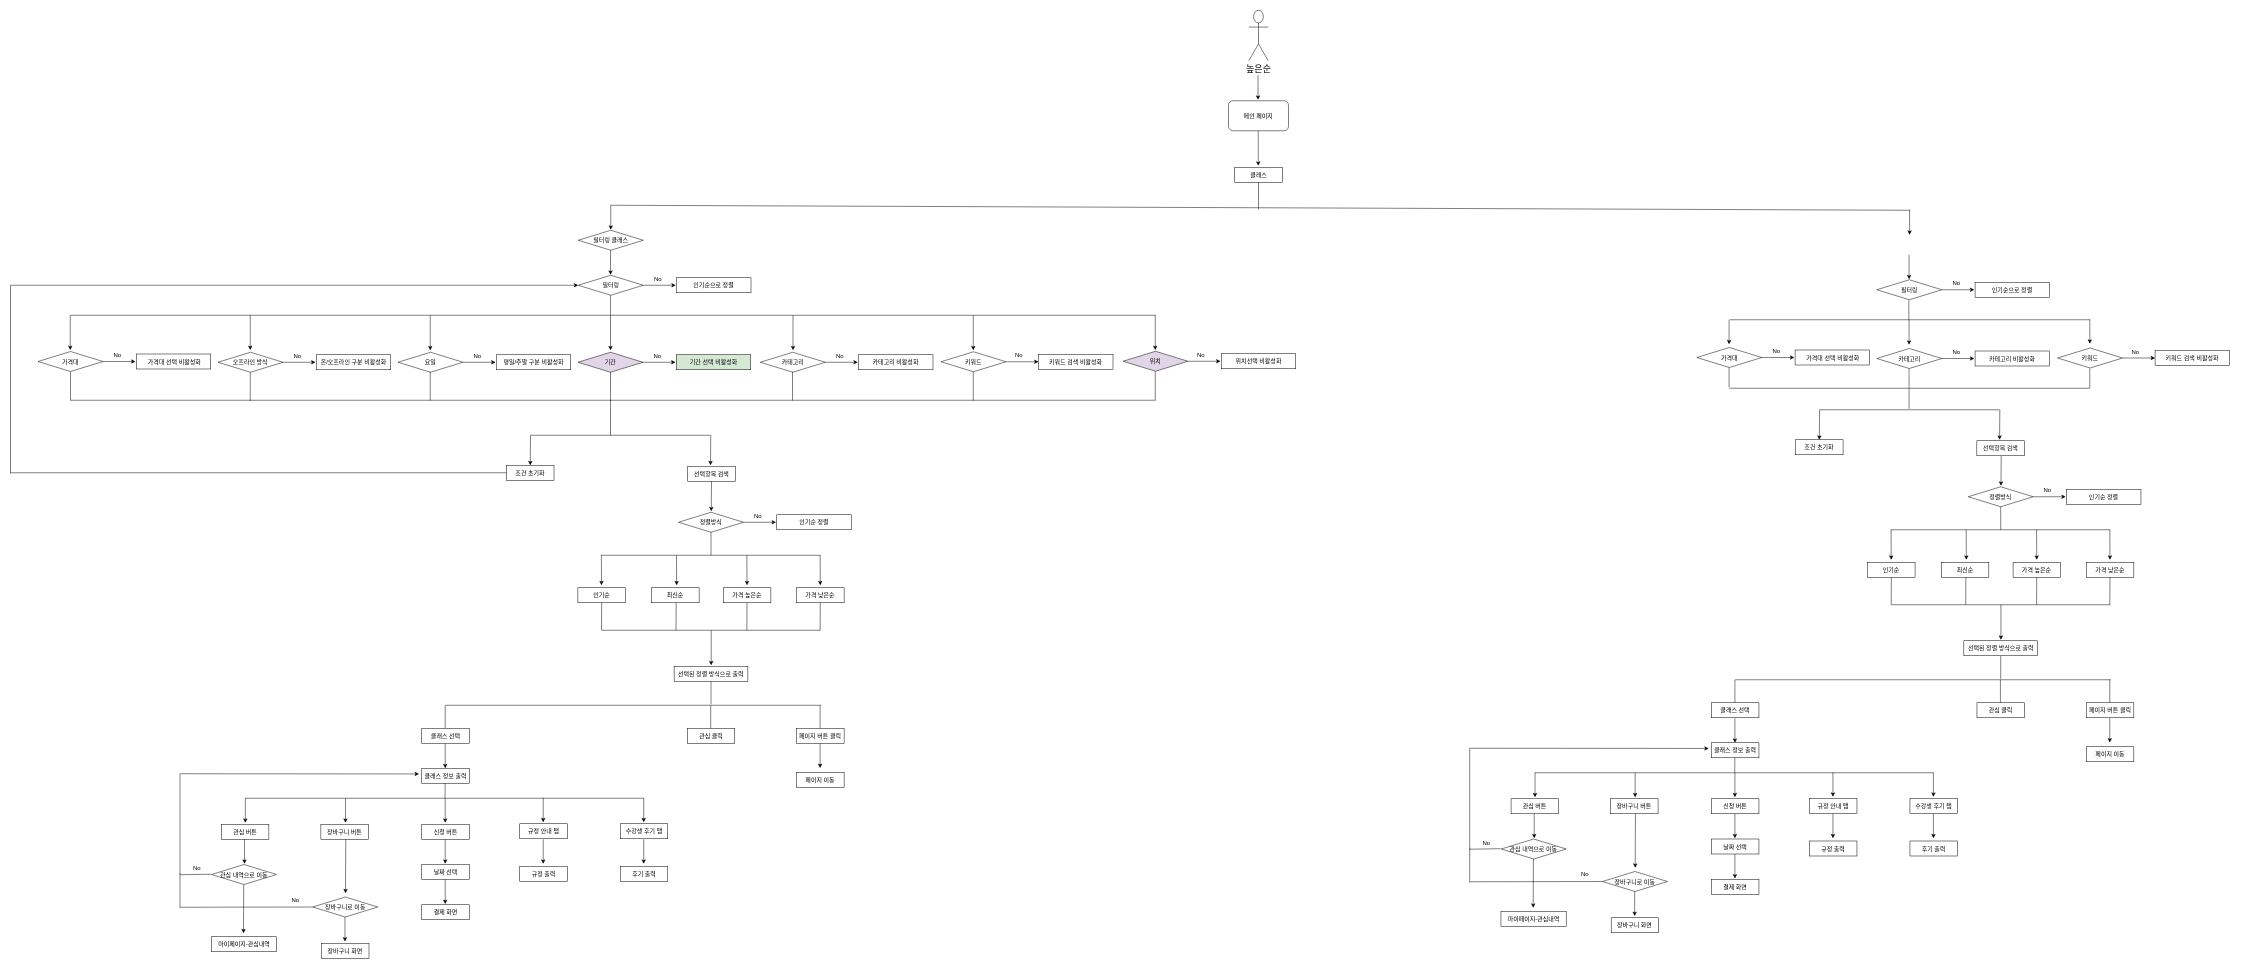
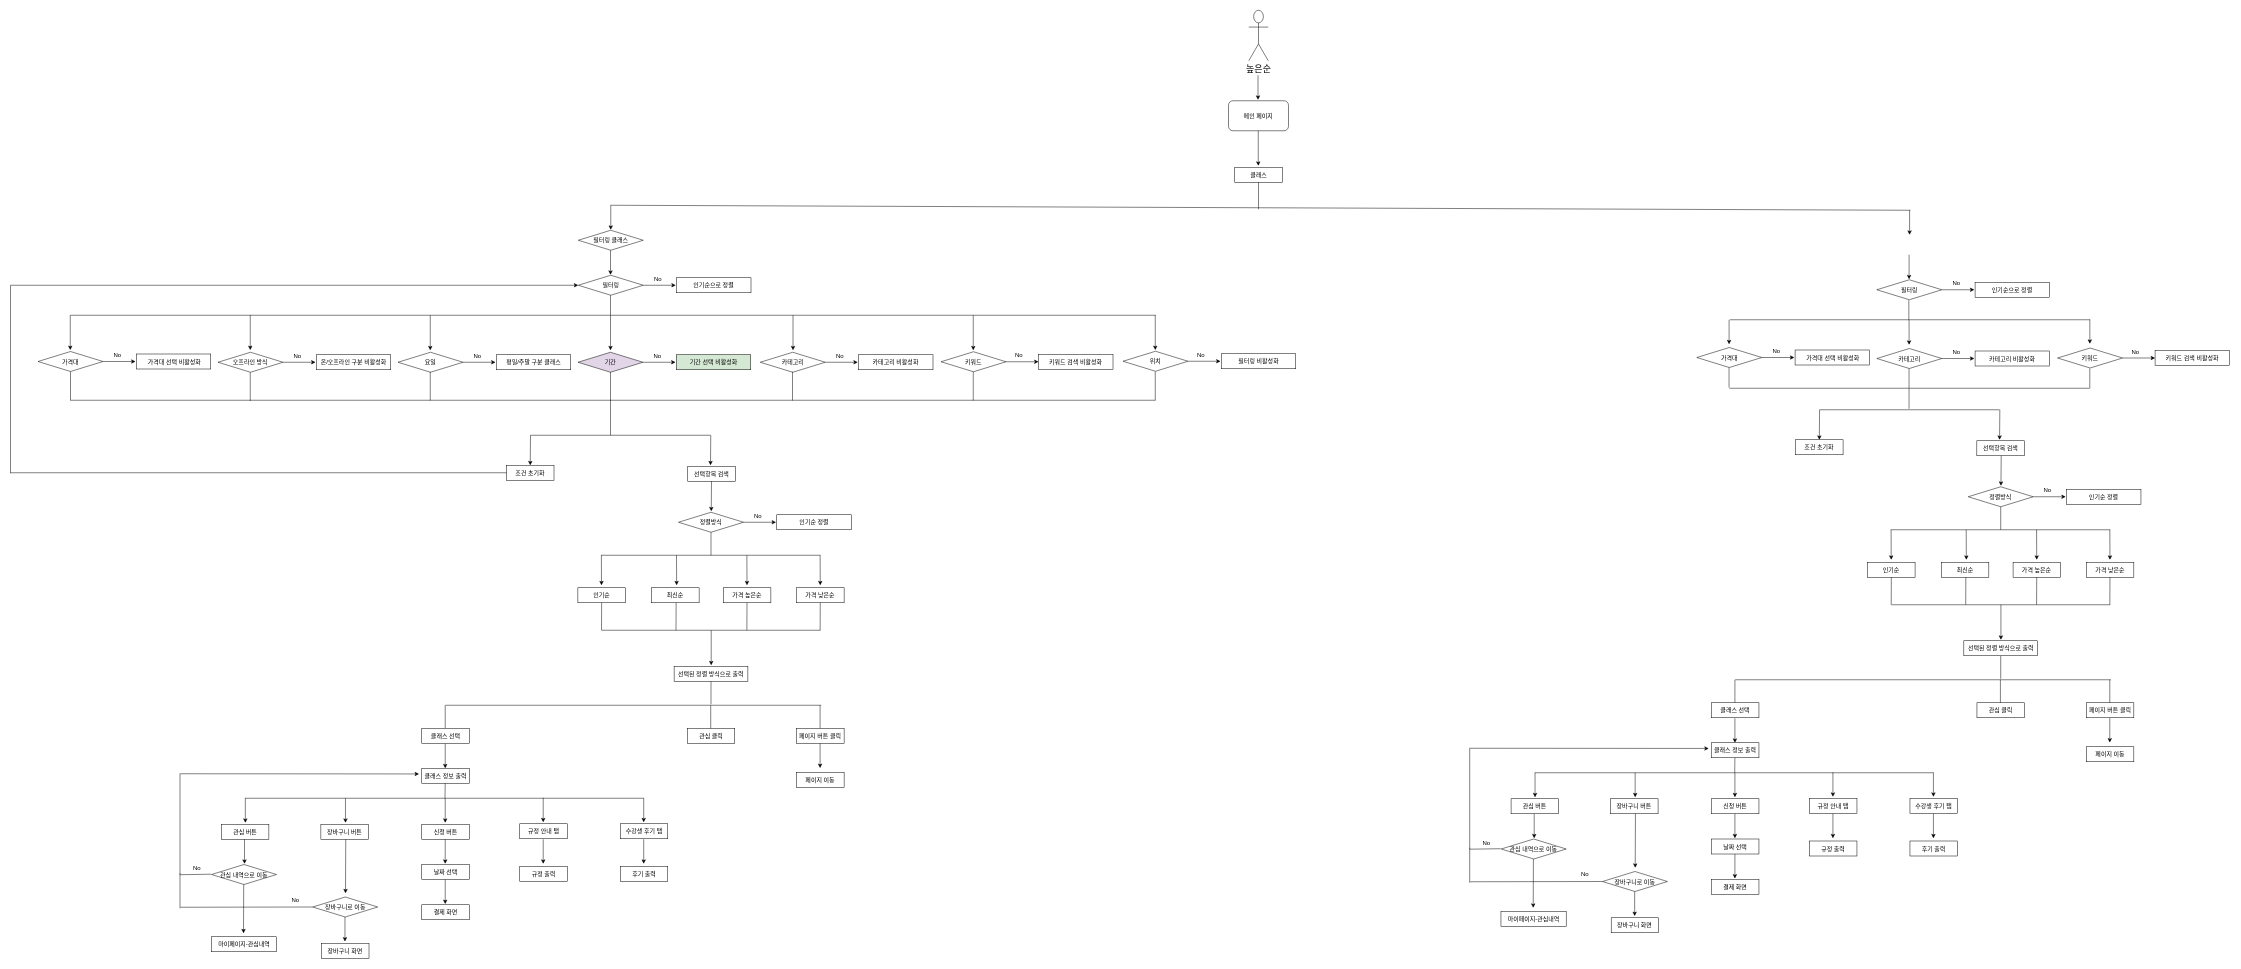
- <mxCell id="124" value="위치" style="rhombus;whiteSpace=wrap;html=1;fillColor=#e1d5e7;" parent="1" vertex="1"><mxGeometry x="2245" y="702" width="130" height="40" as="geometry" /></mxCell>
+ <mxCell id="124" value="위치" style="rhombus;whiteSpace=wrap;html=1;" parent="1" vertex="1"><mxGeometry x="2245" y="702" width="130" height="40" as="geometry" /></mxCell>
- <mxCell id="127" value="위치선택 비활성화" style="rounded=0;whiteSpace=wrap;html=1;" parent="1" vertex="1"><mxGeometry x="2441.5" y="707" width="149" height="30" as="geometry" /></mxCell>
+ <mxCell id="127" value="필터링 비활성화" style="rounded=0;whiteSpace=wrap;html=1;" parent="1" vertex="1"><mxGeometry x="2441.5" y="707" width="149" height="30" as="geometry" /></mxCell>
- <mxCell id="139" value="평일/주말 구분 비활성화" style="rounded=0;whiteSpace=wrap;html=1;" parent="1" vertex="1"><mxGeometry x="991.5" y="709" width="149" height="30" as="geometry" /></mxCell>
+ <mxCell id="139" value="평일/주말 구분 클래스" style="rounded=0;whiteSpace=wrap;html=1;" parent="1" vertex="1"><mxGeometry x="991.5" y="709" width="149" height="30" as="geometry" /></mxCell>
